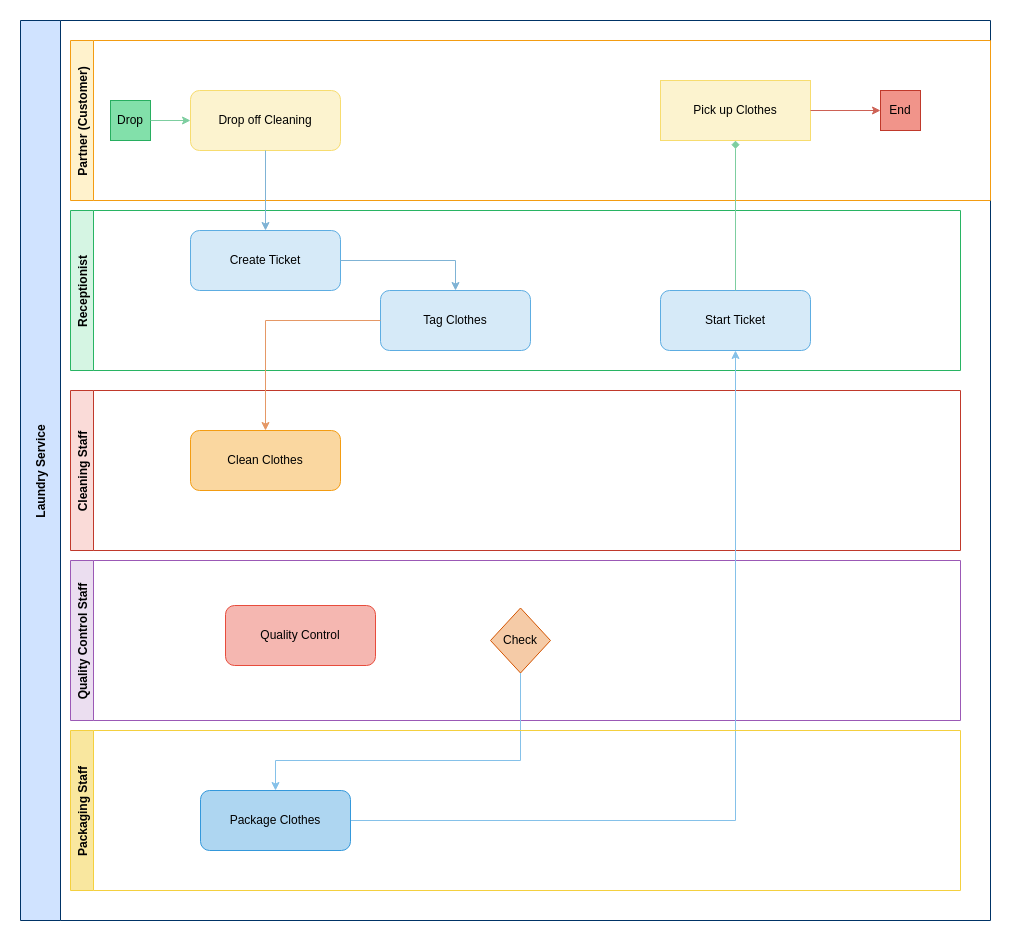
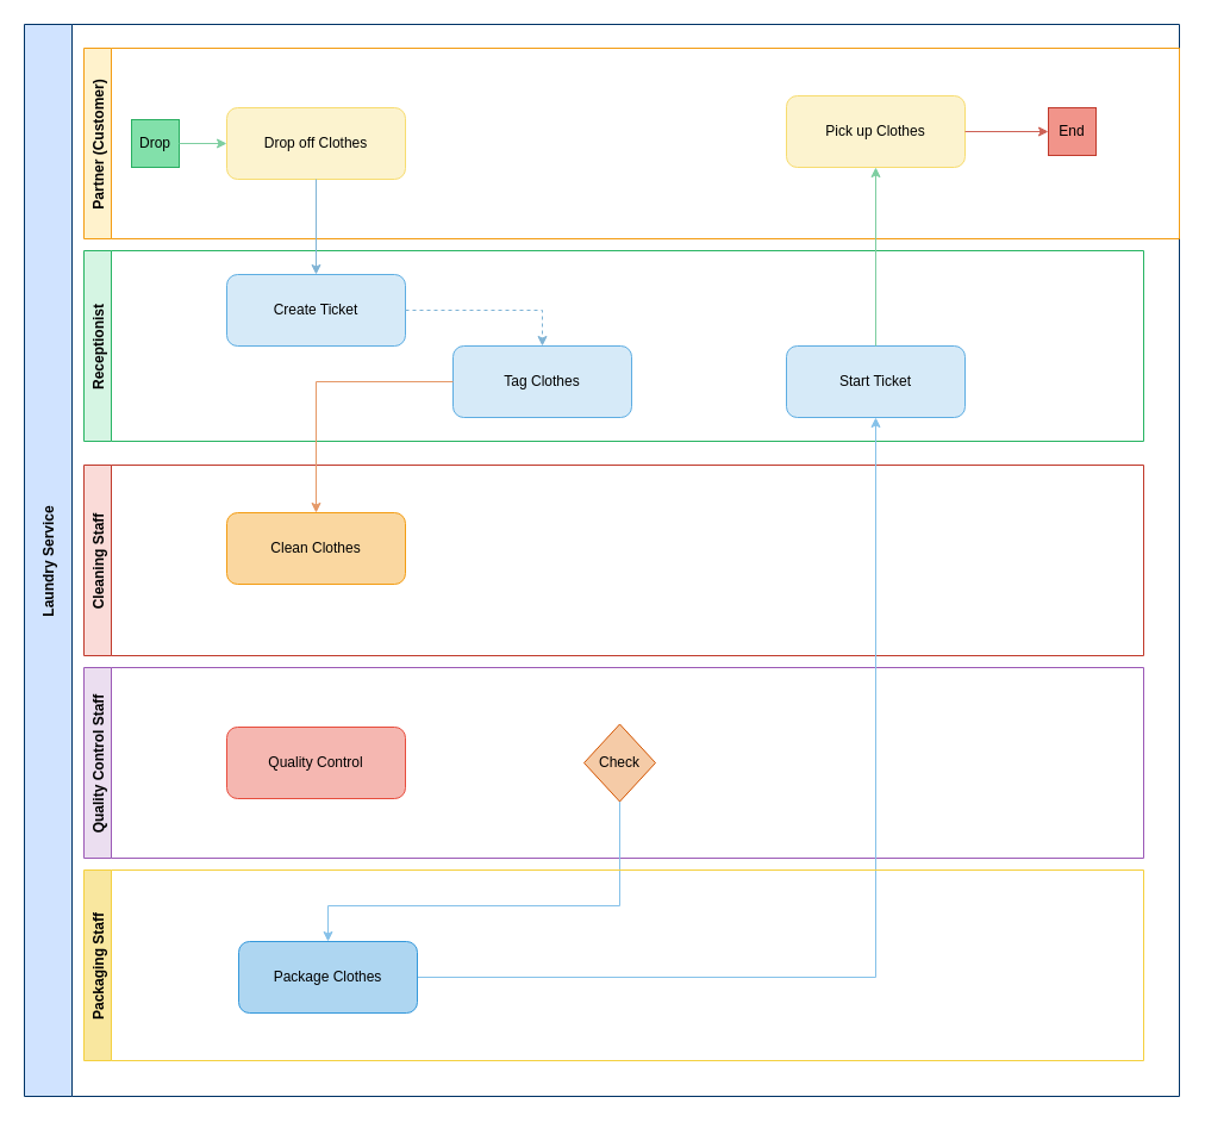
- <mxCell id="7" value="Pick up Clothes" style="whiteSpace=wrap;fillColor=#FCF3CF;strokeColor=#F7DC6F;rounded=0;" vertex="1" parent="4"><mxGeometry x="590" y="40" width="150" height="60" as="geometry" /></mxCell>
+ <mxCell id="7" value="Pick up Clothes" style="rounded=1;whiteSpace=wrap;fillColor=#FCF3CF;strokeColor=#F7DC6F;" vertex="1" parent="4"><mxGeometry x="590" y="40" width="150" height="60" as="geometry" /></mxCell>
- <mxCell id="6" value="Drop off Cleaning" style="rounded=1;whiteSpace=wrap;fillColor=#FCF3CF;strokeColor=#F7DC6F;" vertex="1" parent="4"><mxGeometry x="120" y="50" width="150" height="60" as="geometry" /></mxCell>
+ <mxCell id="6" value="Drop off Clothes" style="rounded=1;whiteSpace=wrap;fillColor=#FCF3CF;strokeColor=#F7DC6F;" vertex="1" parent="4"><mxGeometry x="120" y="50" width="150" height="60" as="geometry" /></mxCell>
- <mxCell id="23" style="edgeStyle=orthogonalEdgeStyle;rounded=0;strokeColor=#7DCEA0;endArrow=diamond;" edge="1" parent="3" source="13" target="7"><mxGeometry relative="1" as="geometry" /></mxCell>
+ <mxCell id="23" style="edgeStyle=orthogonalEdgeStyle;rounded=0;strokeColor=#7DCEA0;" edge="1" parent="3" source="13" target="7"><mxGeometry relative="1" as="geometry" /></mxCell>
- <mxCell id="15" style="edgeStyle=orthogonalEdgeStyle;rounded=0;strokeColor=#7FB3D5;entryX=0.5;entryY=0;entryDx=0;entryDy=0;" edge="1" parent="11" source="14" target="12"><mxGeometry relative="1" as="geometry" /></mxCell>
+ <mxCell id="15" style="edgeStyle=orthogonalEdgeStyle;rounded=0;strokeColor=#7FB3D5;entryX=0.5;entryY=0;entryDx=0;entryDy=0;dashed=1;" edge="1" parent="11" source="14" target="12"><mxGeometry relative="1" as="geometry" /></mxCell>
- <mxCell id="20" value="Quality Control" style="rounded=1;whiteSpace=wrap;fillColor=#F5B7B1;strokeColor=#E74C3C;" vertex="1" parent="18"><mxGeometry x="155" y="45" width="150" height="60" as="geometry" /></mxCell>
+ <mxCell id="20" value="Quality Control" style="rounded=1;whiteSpace=wrap;fillColor=#F5B7B1;strokeColor=#E74C3C;" vertex="1" parent="18"><mxGeometry x="120" y="50" width="150" height="60" as="geometry" /></mxCell>
